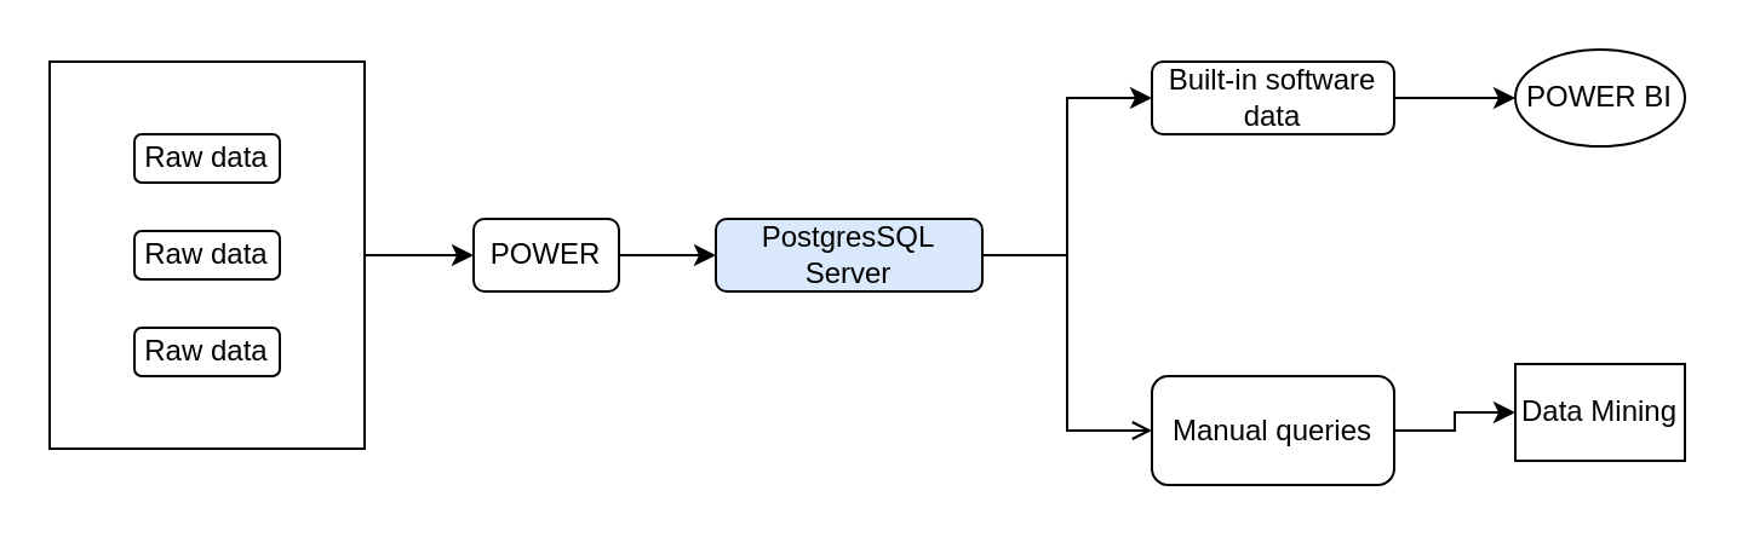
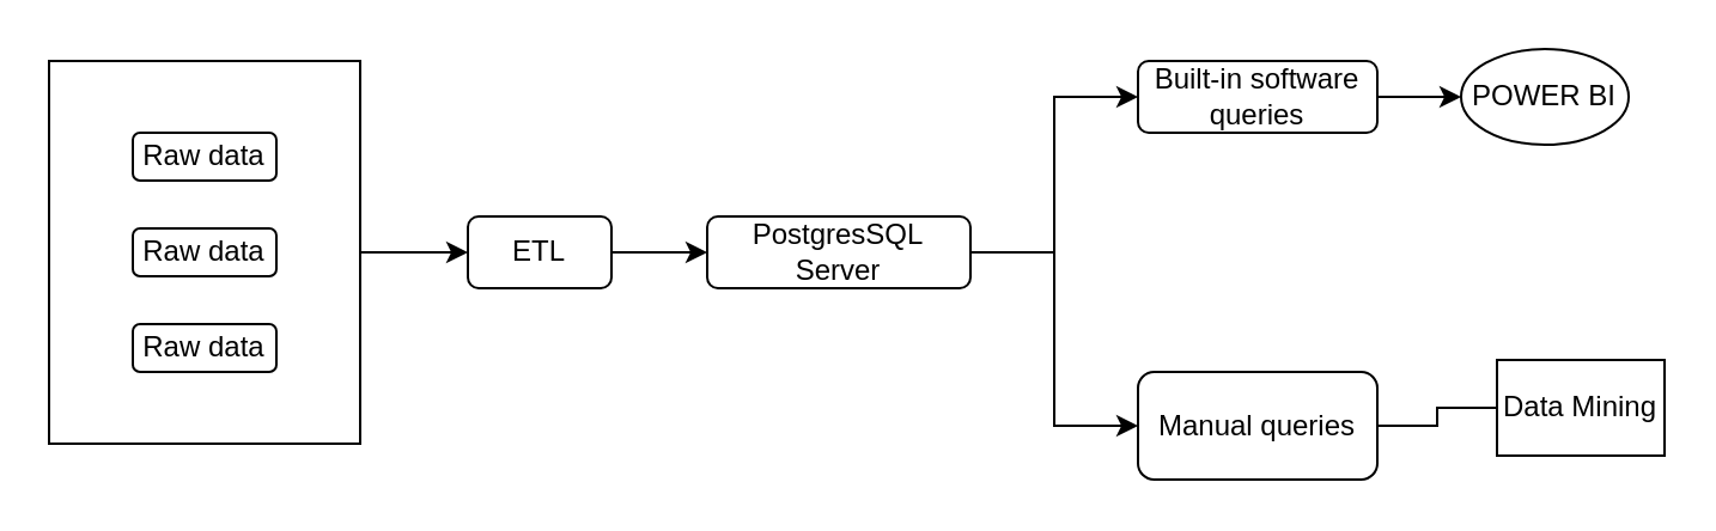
- <mxCell id="15" value="Built-in software&lt;div&gt;data&lt;/div&gt;" style="rounded=1;whiteSpace=wrap;html=1;" vertex="1" parent="1"><mxGeometry x="475" y="25" width="100" height="30" as="geometry" /></mxCell>
+ <mxCell id="15" value="Built-in software&lt;div&gt;queries&lt;/div&gt;" style="rounded=1;whiteSpace=wrap;html=1;" vertex="1" parent="1"><mxGeometry x="475" y="25" width="100" height="30" as="geometry" /></mxCell>
- <mxCell id="16" value="POWER BI" style="ellipse;whiteSpace=wrap;html=1;" vertex="1" parent="1"><mxGeometry x="625" y="20" width="70" height="40" as="geometry" /></mxCell>
+ <mxCell id="16" value="POWER BI" style="ellipse;whiteSpace=wrap;html=1;" vertex="1" parent="1"><mxGeometry x="610" y="20" width="70" height="40" as="geometry" /></mxCell>
- <mxCell id="8" value="POWER" style="rounded=1;whiteSpace=wrap;html=1;" vertex="1" parent="1"><mxGeometry x="195" y="90" width="60" height="30" as="geometry" /></mxCell>
+ <mxCell id="8" value="ETL" style="rounded=1;whiteSpace=wrap;html=1;" vertex="1" parent="1"><mxGeometry x="195" y="90" width="60" height="30" as="geometry" /></mxCell>
- <mxCell id="11" value="PostgresSQL Server" style="rounded=1;whiteSpace=wrap;html=1;fillColor=#dae8fc;" vertex="1" parent="1"><mxGeometry x="295" y="90" width="110" height="30" as="geometry" /></mxCell>
+ <mxCell id="11" value="PostgresSQL Server" style="rounded=1;whiteSpace=wrap;html=1;" vertex="1" parent="1"><mxGeometry x="295" y="90" width="110" height="30" as="geometry" /></mxCell>
- <mxCell id="12" value="" style="edgeStyle=orthogonalEdgeStyle;rounded=0;orthogonalLoop=1;jettySize=auto;html=1;" edge="1" parent="1" source="13" target="17"><mxGeometry relative="1" as="geometry" /></mxCell>
+ <mxCell id="12" value="" style="edgeStyle=orthogonalEdgeStyle;rounded=0;orthogonalLoop=1;jettySize=auto;html=1;endArrow=none;" edge="1" parent="1" source="13" target="17"><mxGeometry relative="1" as="geometry" /></mxCell>
- <mxCell id="10" style="edgeStyle=orthogonalEdgeStyle;rounded=0;orthogonalLoop=1;jettySize=auto;html=1;exitX=1;exitY=0.5;exitDx=0;exitDy=0;entryX=0;entryY=0.5;entryDx=0;entryDy=0;endArrow=open;" edge="1" parent="1" source="11" target="13"><mxGeometry relative="1" as="geometry" /></mxCell>
+ <mxCell id="10" style="edgeStyle=orthogonalEdgeStyle;rounded=0;orthogonalLoop=1;jettySize=auto;html=1;exitX=1;exitY=0.5;exitDx=0;exitDy=0;entryX=0;entryY=0.5;entryDx=0;entryDy=0;" edge="1" parent="1" source="11" target="13"><mxGeometry relative="1" as="geometry" /></mxCell>
